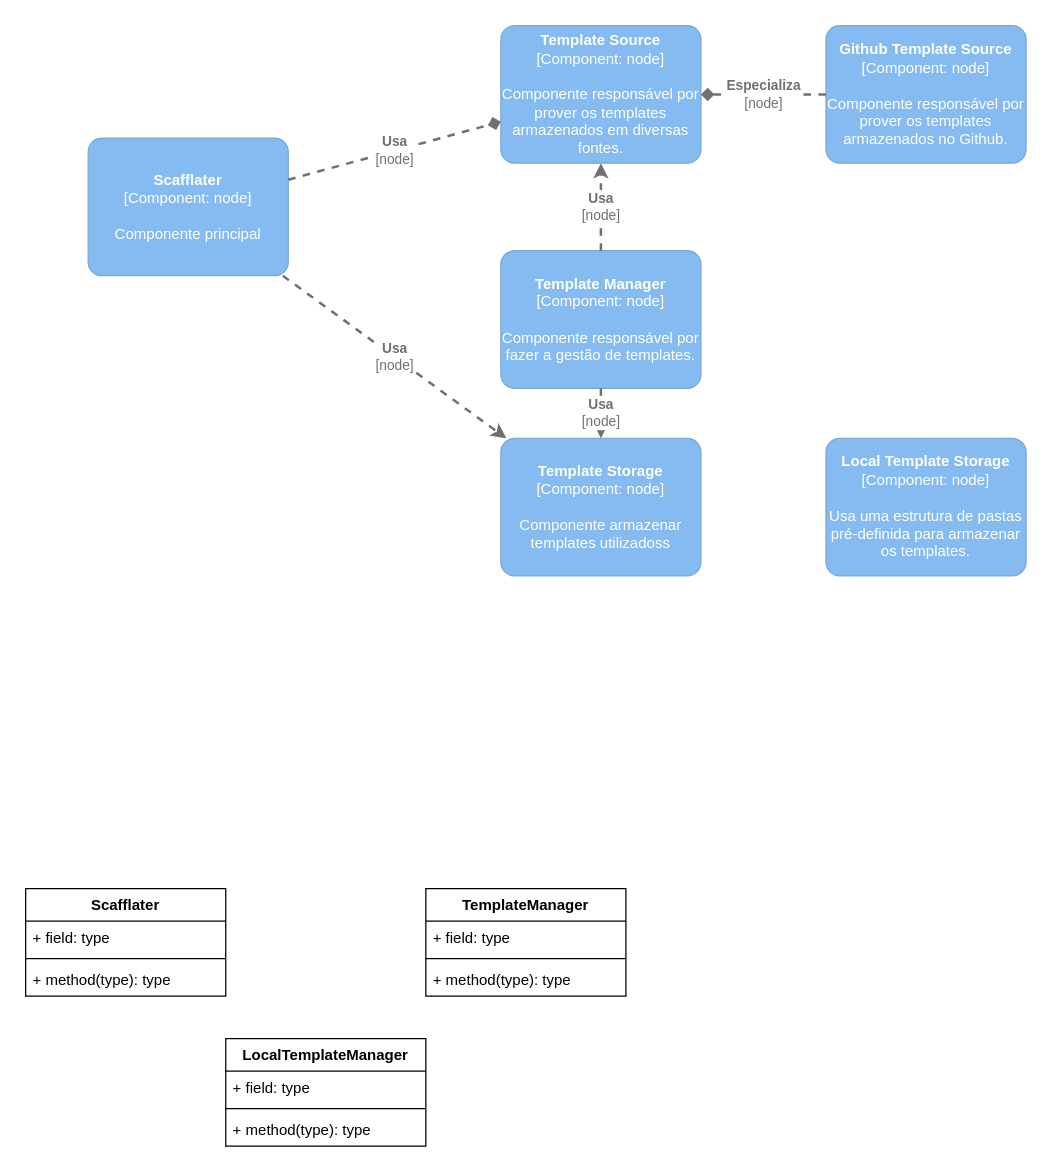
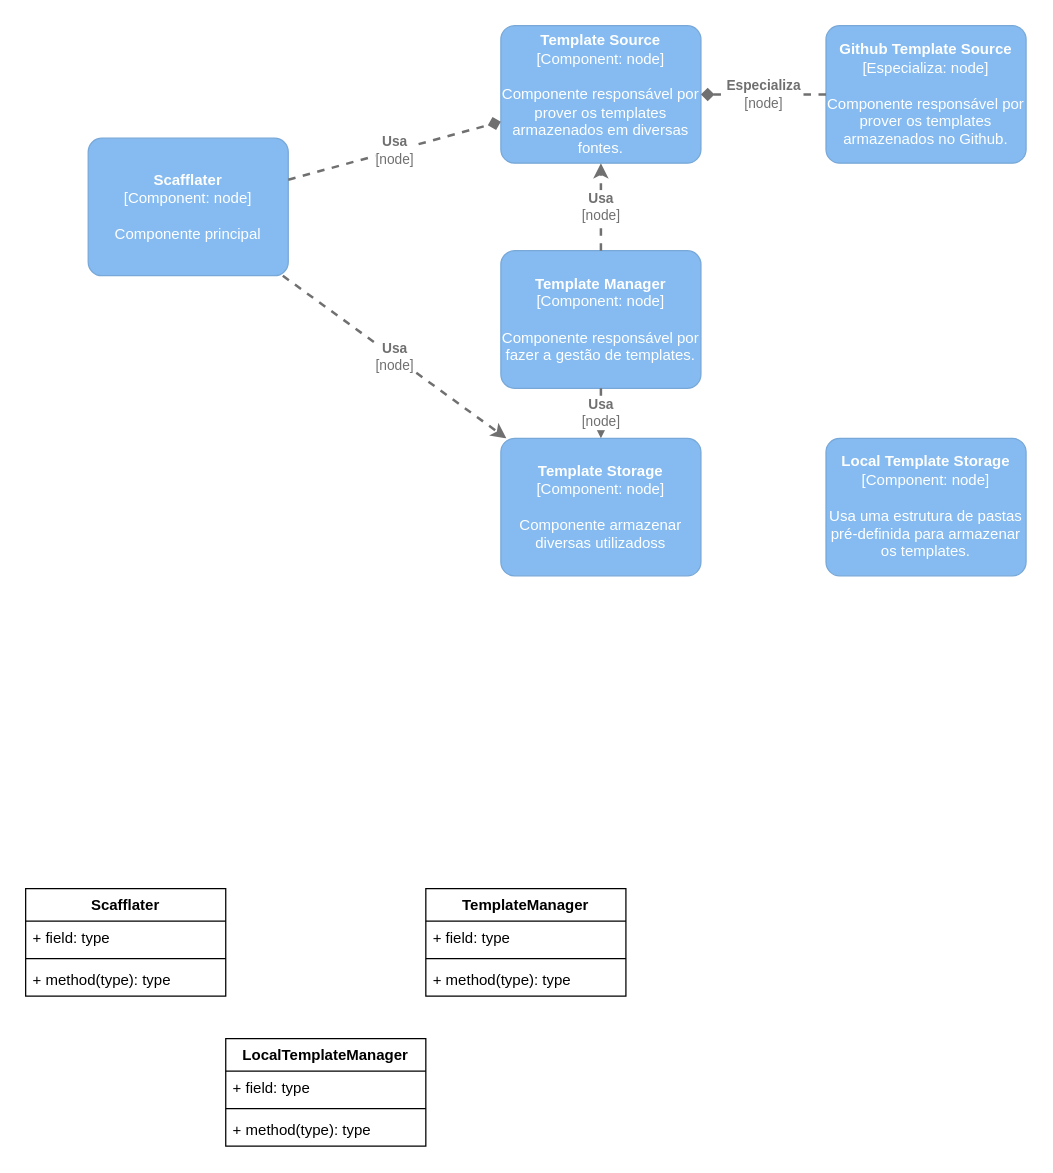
- <mxCell id="20" value="&lt;b&gt;Github Template Source&lt;/b&gt;&lt;div&gt;[Component: node]&lt;/div&gt;&lt;br&gt;&lt;div&gt;Componente responsável por prover os templates armazenados no Github.&lt;/div&gt;" style="rounded=1;whiteSpace=wrap;html=1;labelBackgroundColor=none;fillColor=#85BBF0;fontColor=#ffffff;align=center;arcSize=10;strokeColor=#78A8D8;metaEdit=1;metaData={&quot;c4Type&quot;:{&quot;editable&quot;:false}};points=[[0.25,0,0],[0.5,0,0],[0.75,0,0],[1,0.25,0],[1,0.5,0],[1,0.75,0],[0.75,1,0],[0.5,1,0],[0.25,1,0],[0,0.75,0],[0,0.5,0],[0,0.25,0]];" parent="1" vertex="1"><mxGeometry x="660" y="20" width="160" height="110.0" as="geometry" /></mxCell>
+ <mxCell id="20" value="&lt;b&gt;Github Template Source&lt;/b&gt;&lt;div&gt;[Especializa: node]&lt;/div&gt;&lt;br&gt;&lt;div&gt;Componente responsável por prover os templates armazenados no Github.&lt;/div&gt;" style="rounded=1;whiteSpace=wrap;html=1;labelBackgroundColor=none;fillColor=#85BBF0;fontColor=#ffffff;align=center;arcSize=10;strokeColor=#78A8D8;metaEdit=1;metaData={&quot;c4Type&quot;:{&quot;editable&quot;:false}};points=[[0.25,0,0],[0.5,0,0],[0.75,0,0],[1,0.25,0],[1,0.5,0],[1,0.75,0],[0.75,1,0],[0.5,1,0],[0.25,1,0],[0,0.75,0],[0,0.5,0],[0,0.25,0]];" parent="1" vertex="1"><mxGeometry x="660" y="20" width="160" height="110.0" as="geometry" /></mxCell>
- <mxCell id="23" value="&lt;b&gt;Template Storage&lt;/b&gt;&lt;div&gt;[Component: node]&lt;/div&gt;&lt;br&gt;&lt;div&gt;Componente armazenar templates utilizadoss&lt;/div&gt;" style="rounded=1;whiteSpace=wrap;html=1;labelBackgroundColor=none;fillColor=#85BBF0;fontColor=#ffffff;align=center;arcSize=10;strokeColor=#78A8D8;metaEdit=1;metaData={&quot;c4Type&quot;:{&quot;editable&quot;:false}};points=[[0.25,0,0],[0.5,0,0],[0.75,0,0],[1,0.25,0],[1,0.5,0],[1,0.75,0],[0.75,1,0],[0.5,1,0],[0.25,1,0],[0,0.75,0],[0,0.5,0],[0,0.25,0]];" vertex="1" parent="1"><mxGeometry x="400" y="350" width="160" height="110.0" as="geometry" /></mxCell>
+ <mxCell id="23" value="&lt;b&gt;Template Storage&lt;/b&gt;&lt;div&gt;[Component: node]&lt;/div&gt;&lt;br&gt;&lt;div&gt;Componente armazenar diversas utilizadoss&lt;/div&gt;" style="rounded=1;whiteSpace=wrap;html=1;labelBackgroundColor=none;fillColor=#85BBF0;fontColor=#ffffff;align=center;arcSize=10;strokeColor=#78A8D8;metaEdit=1;metaData={&quot;c4Type&quot;:{&quot;editable&quot;:false}};points=[[0.25,0,0],[0.5,0,0],[0.75,0,0],[1,0.25,0],[1,0.5,0],[1,0.75,0],[0.75,1,0],[0.5,1,0],[0.25,1,0],[0,0.75,0],[0,0.5,0],[0,0.25,0]];" vertex="1" parent="1"><mxGeometry x="400" y="350" width="160" height="110.0" as="geometry" /></mxCell>
